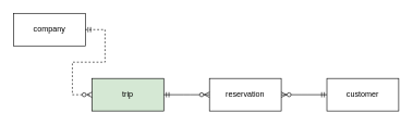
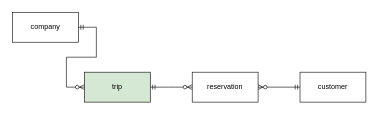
- <mxCell id="6" value="" style="edgeStyle=entityRelationEdgeStyle;fontSize=12;html=1;endArrow=ERzeroToMany;startArrow=ERmandOne;rounded=0;dashed=1;" edge="1" parent="1" source="2" target="4"><mxGeometry width="100" height="100" relative="1" as="geometry"><mxPoint x="220" y="170" as="sourcePoint" /><mxPoint x="320" y="70" as="targetPoint" /></mxGeometry></mxCell>
+ <mxCell id="6" value="" style="edgeStyle=entityRelationEdgeStyle;fontSize=12;html=1;endArrow=ERzeroToMany;startArrow=ERmandOne;rounded=0;" edge="1" parent="1" source="2" target="4"><mxGeometry width="100" height="100" relative="1" as="geometry"><mxPoint x="220" y="170" as="sourcePoint" /><mxPoint x="320" y="70" as="targetPoint" /></mxGeometry></mxCell>
